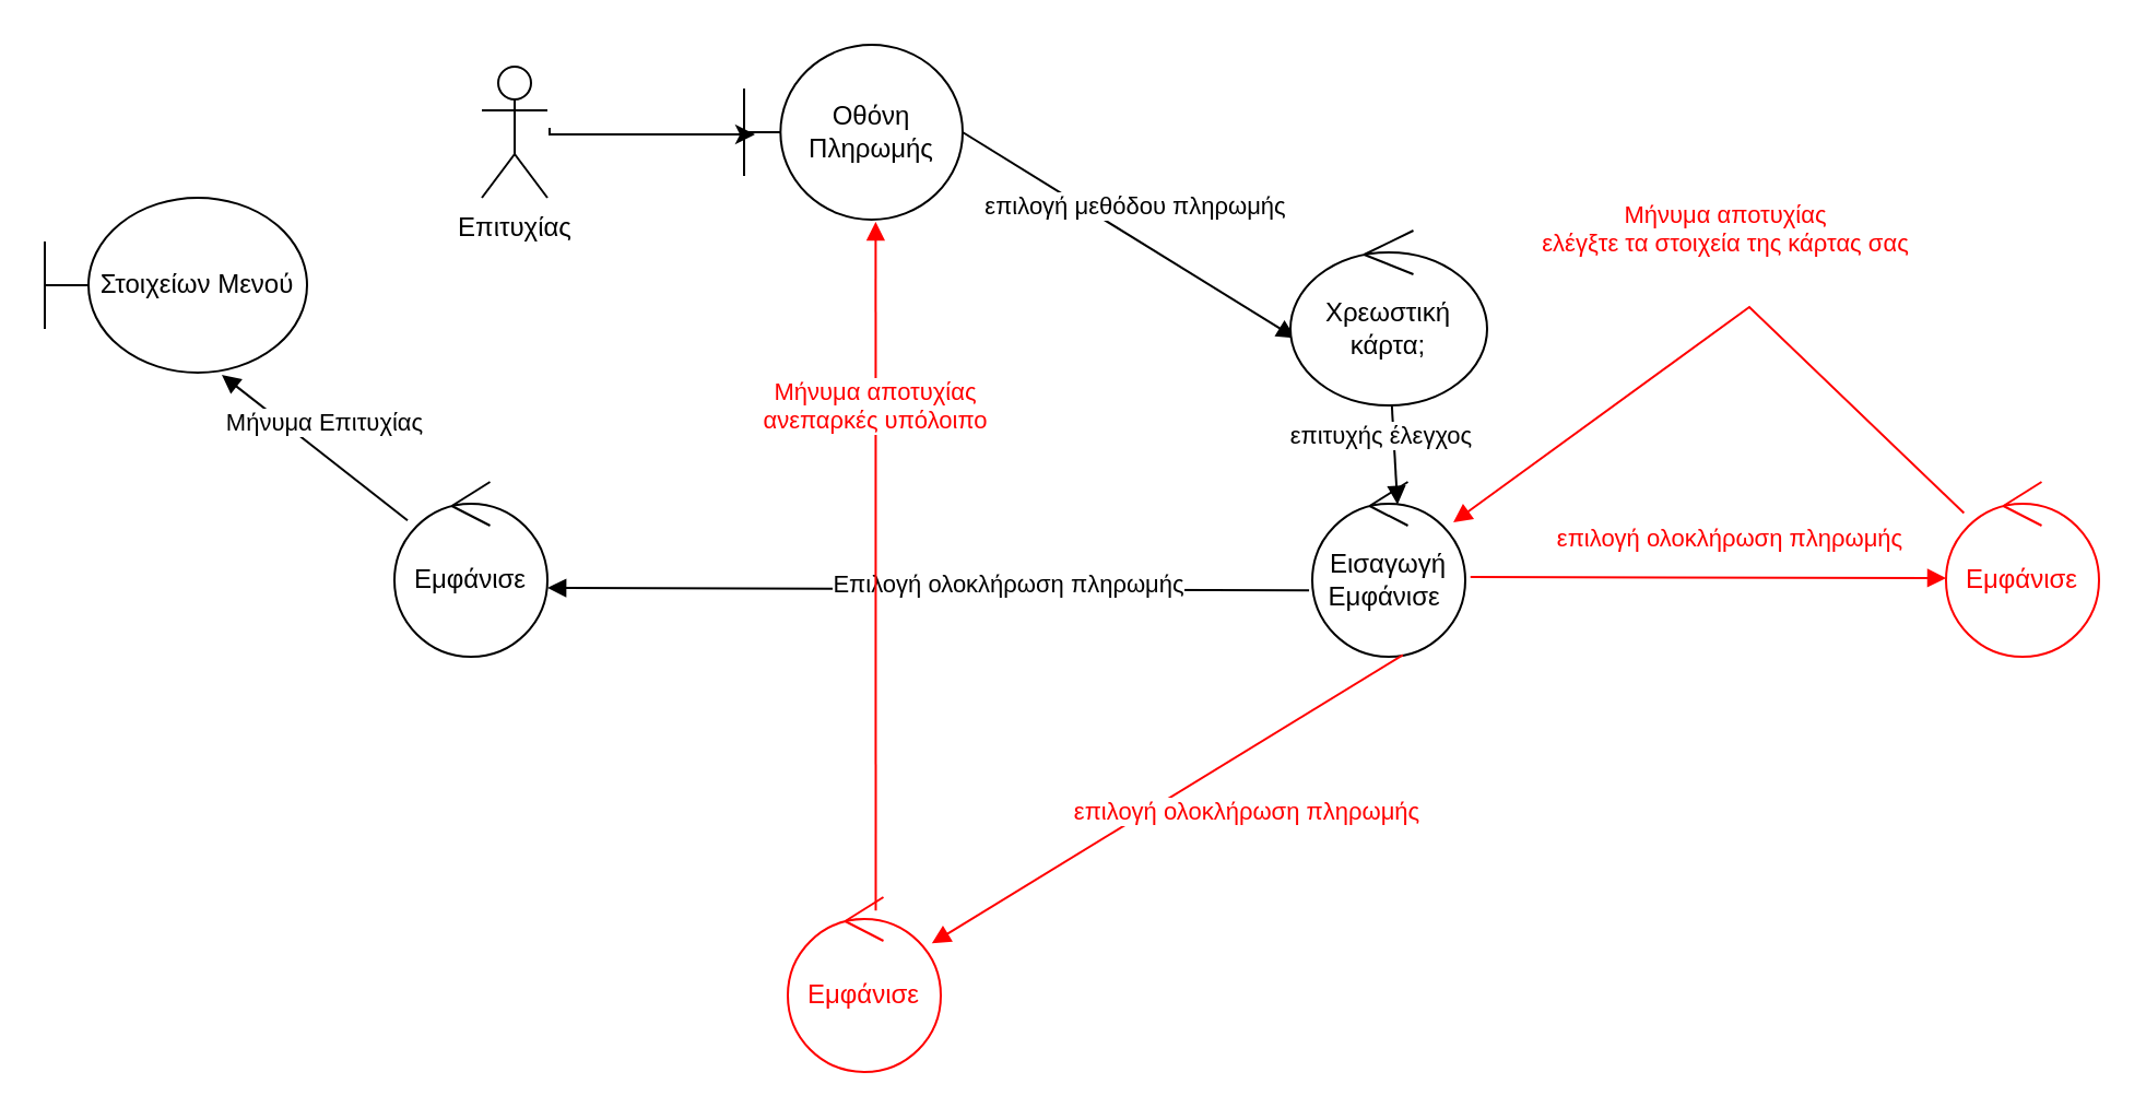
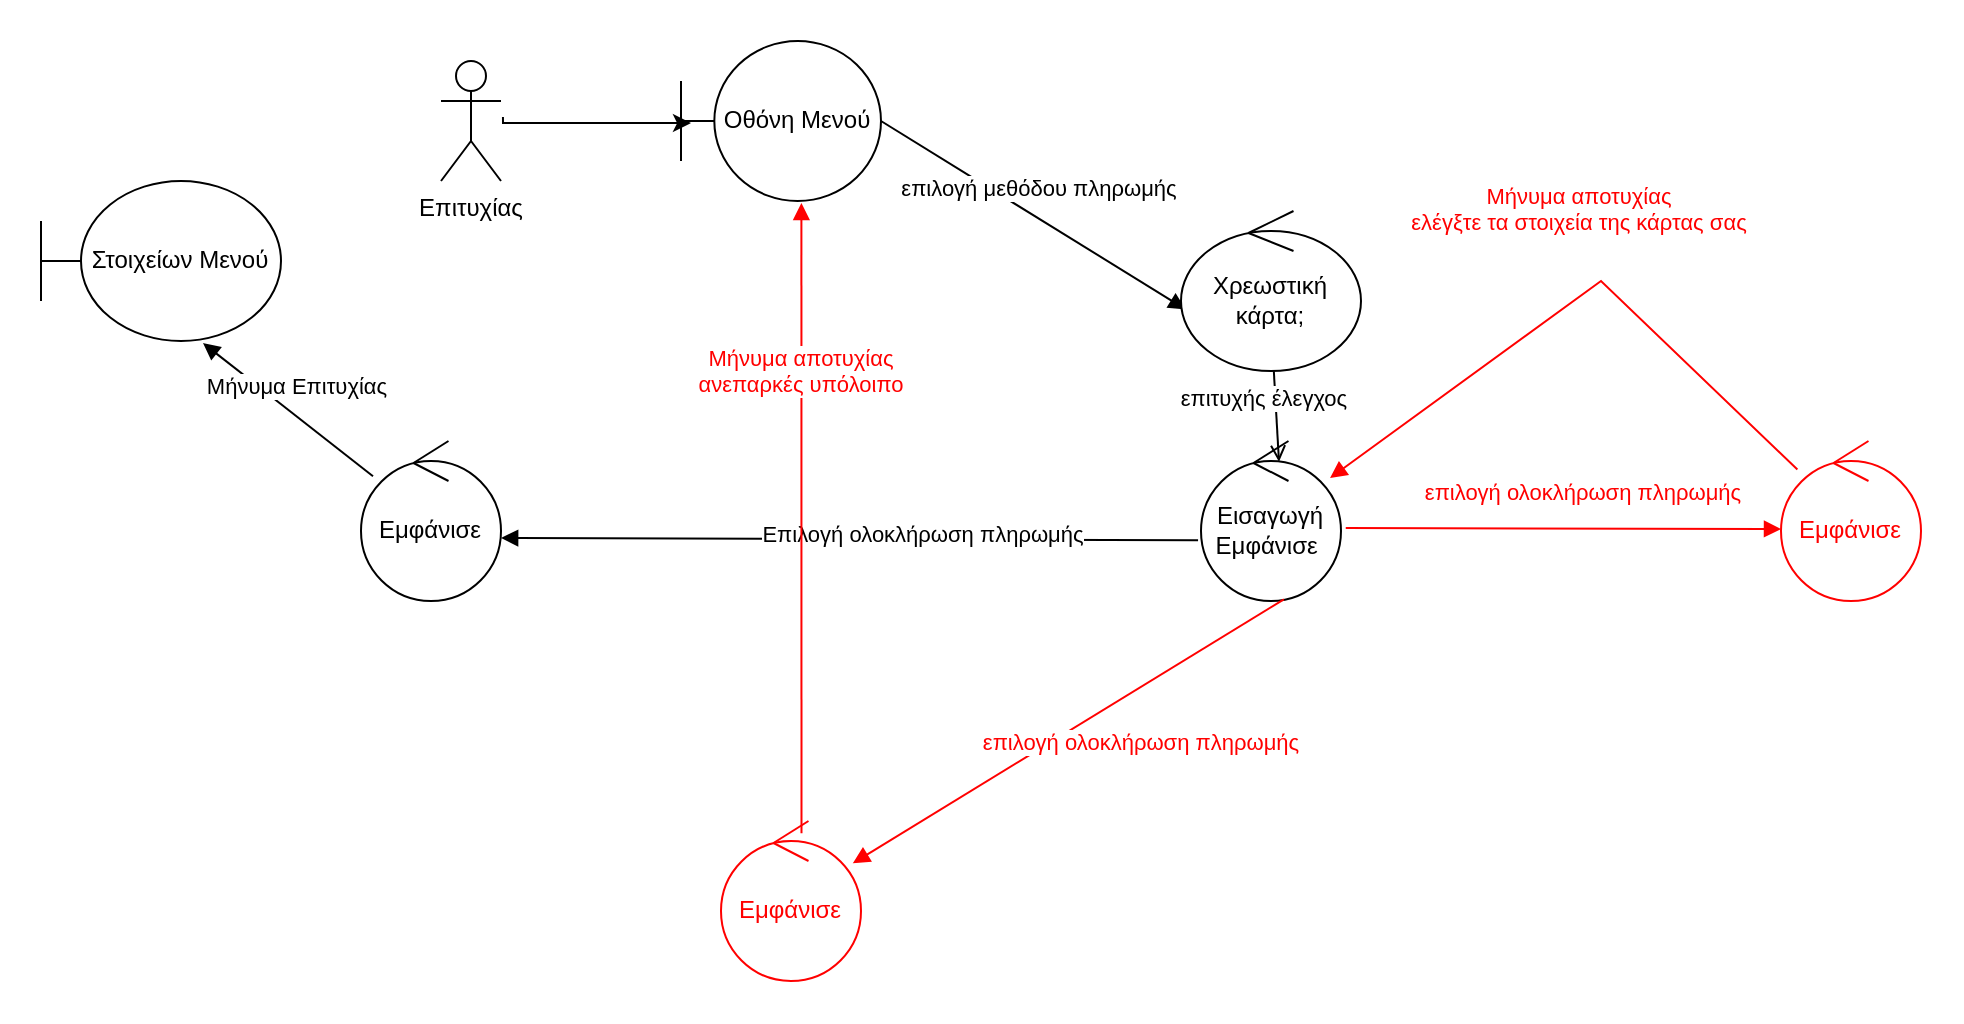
- <mxCell id="4" value="Οθόνη Πληρωμής" style="shape=umlBoundary;whiteSpace=wrap;html=1;" parent="1" vertex="1"><mxGeometry x="340" y="20" width="100" height="80" as="geometry" /></mxCell>
+ <mxCell id="4" value="Οθόνη Μενού" style="shape=umlBoundary;whiteSpace=wrap;html=1;" parent="1" vertex="1"><mxGeometry x="340" y="20" width="100" height="80" as="geometry" /></mxCell>
- <mxCell id="7" value="επιτυχής έλεγχος&amp;nbsp;" style="html=1;verticalAlign=bottom;endArrow=block;rounded=0;entryX=0.557;entryY=0.129;entryDx=0;entryDy=0;entryPerimeter=0;" parent="1" source="6" target="8" edge="1"><mxGeometry x="0.004" y="-5" width="80" relative="1" as="geometry"><mxPoint x="713.97" y="453.04" as="sourcePoint" /><mxPoint x="710" y="140" as="targetPoint" /><mxPoint as="offset" /></mxGeometry></mxCell>
+ <mxCell id="7" value="επιτυχής έλεγχος&amp;nbsp;" style="html=1;verticalAlign=bottom;endArrow=open;rounded=0;entryX=0.557;entryY=0.129;entryDx=0;entryDy=0;entryPerimeter=0;" parent="1" source="6" target="8" edge="1"><mxGeometry x="0.004" y="-5" width="80" relative="1" as="geometry"><mxPoint x="713.97" y="453.04" as="sourcePoint" /><mxPoint x="710" y="140" as="targetPoint" /><mxPoint as="offset" /></mxGeometry></mxCell>
